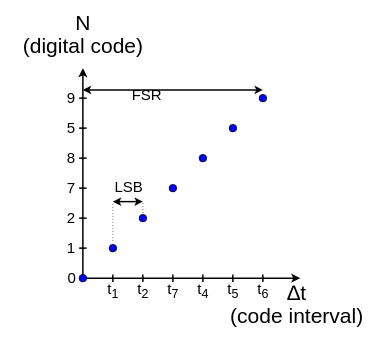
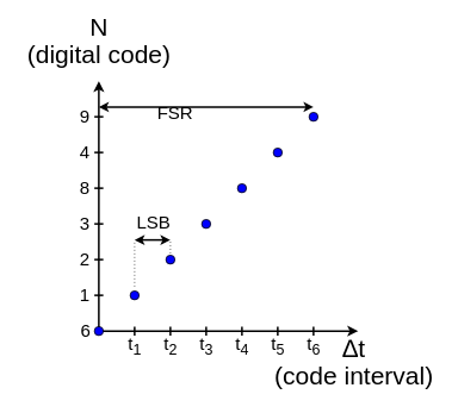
- <mxCell id="30" value="&lt;span style=&quot;font-size: 20px&quot;&gt;&lt;font color=&quot;#000000&quot;&gt;5&lt;/font&gt;&lt;/span&gt;" style="text;html=1;resizable=0;autosize=1;align=center;verticalAlign=middle;points=[];fillColor=none;strokeColor=none;rounded=0;fontSize=28;" vertex="1" parent="1"><mxGeometry x="79" y="147" width="30" height="40" as="geometry" /></mxCell>
+ <mxCell id="30" value="&lt;span style=&quot;font-size: 20px&quot;&gt;&lt;font color=&quot;#000000&quot;&gt;4&lt;/font&gt;&lt;/span&gt;" style="text;html=1;resizable=0;autosize=1;align=center;verticalAlign=middle;points=[];fillColor=none;strokeColor=none;rounded=0;fontSize=28;" vertex="1" parent="1"><mxGeometry x="79" y="147" width="30" height="40" as="geometry" /></mxCell>
- <mxCell id="28" value="&lt;span style=&quot;font-size: 20px&quot;&gt;&lt;font color=&quot;#000000&quot;&gt;7&lt;/font&gt;&lt;/span&gt;" style="text;html=1;resizable=0;autosize=1;align=center;verticalAlign=middle;points=[];fillColor=none;strokeColor=none;rounded=0;fontSize=28;" vertex="1" parent="1"><mxGeometry x="79" y="227" width="30" height="40" as="geometry" /></mxCell>
+ <mxCell id="28" value="&lt;span style=&quot;font-size: 20px&quot;&gt;&lt;font color=&quot;#000000&quot;&gt;3&lt;/font&gt;&lt;/span&gt;" style="text;html=1;resizable=0;autosize=1;align=center;verticalAlign=middle;points=[];fillColor=none;strokeColor=none;rounded=0;fontSize=28;" vertex="1" parent="1"><mxGeometry x="79" y="227" width="30" height="40" as="geometry" /></mxCell>
- <mxCell id="32" value="&lt;span style=&quot;font-size: 20px&quot;&gt;&lt;font color=&quot;#000000&quot;&gt;0&lt;/font&gt;&lt;/span&gt;" style="text;html=1;resizable=0;autosize=1;align=center;verticalAlign=middle;points=[];fillColor=none;strokeColor=none;rounded=0;fontSize=28;" vertex="1" parent="1"><mxGeometry x="80" y="347" width="30" height="40" as="geometry" /></mxCell>
+ <mxCell id="32" value="&lt;span style=&quot;font-size: 20px&quot;&gt;&lt;font color=&quot;#000000&quot;&gt;6&lt;/font&gt;&lt;/span&gt;" style="text;html=1;resizable=0;autosize=1;align=center;verticalAlign=middle;points=[];fillColor=none;strokeColor=none;rounded=0;fontSize=28;" vertex="1" parent="1"><mxGeometry x="80" y="347" width="30" height="40" as="geometry" /></mxCell>
- <mxCell id="22" value="&lt;font style=&quot;font-size: 20px&quot; color=&quot;#000000&quot;&gt;t&lt;sub&gt;7&lt;/sub&gt;&lt;/font&gt;" style="text;html=1;resizable=0;autosize=1;align=center;verticalAlign=middle;points=[];fillColor=none;strokeColor=none;rounded=0;fontSize=28;" vertex="1" parent="1"><mxGeometry x="215" y="358" width="30" height="50" as="geometry" /></mxCell>
+ <mxCell id="22" value="&lt;font style=&quot;font-size: 20px&quot; color=&quot;#000000&quot;&gt;t&lt;sub&gt;3&lt;/sub&gt;&lt;/font&gt;" style="text;html=1;resizable=0;autosize=1;align=center;verticalAlign=middle;points=[];fillColor=none;strokeColor=none;rounded=0;fontSize=28;" vertex="1" parent="1"><mxGeometry x="215" y="358" width="30" height="50" as="geometry" /></mxCell>
